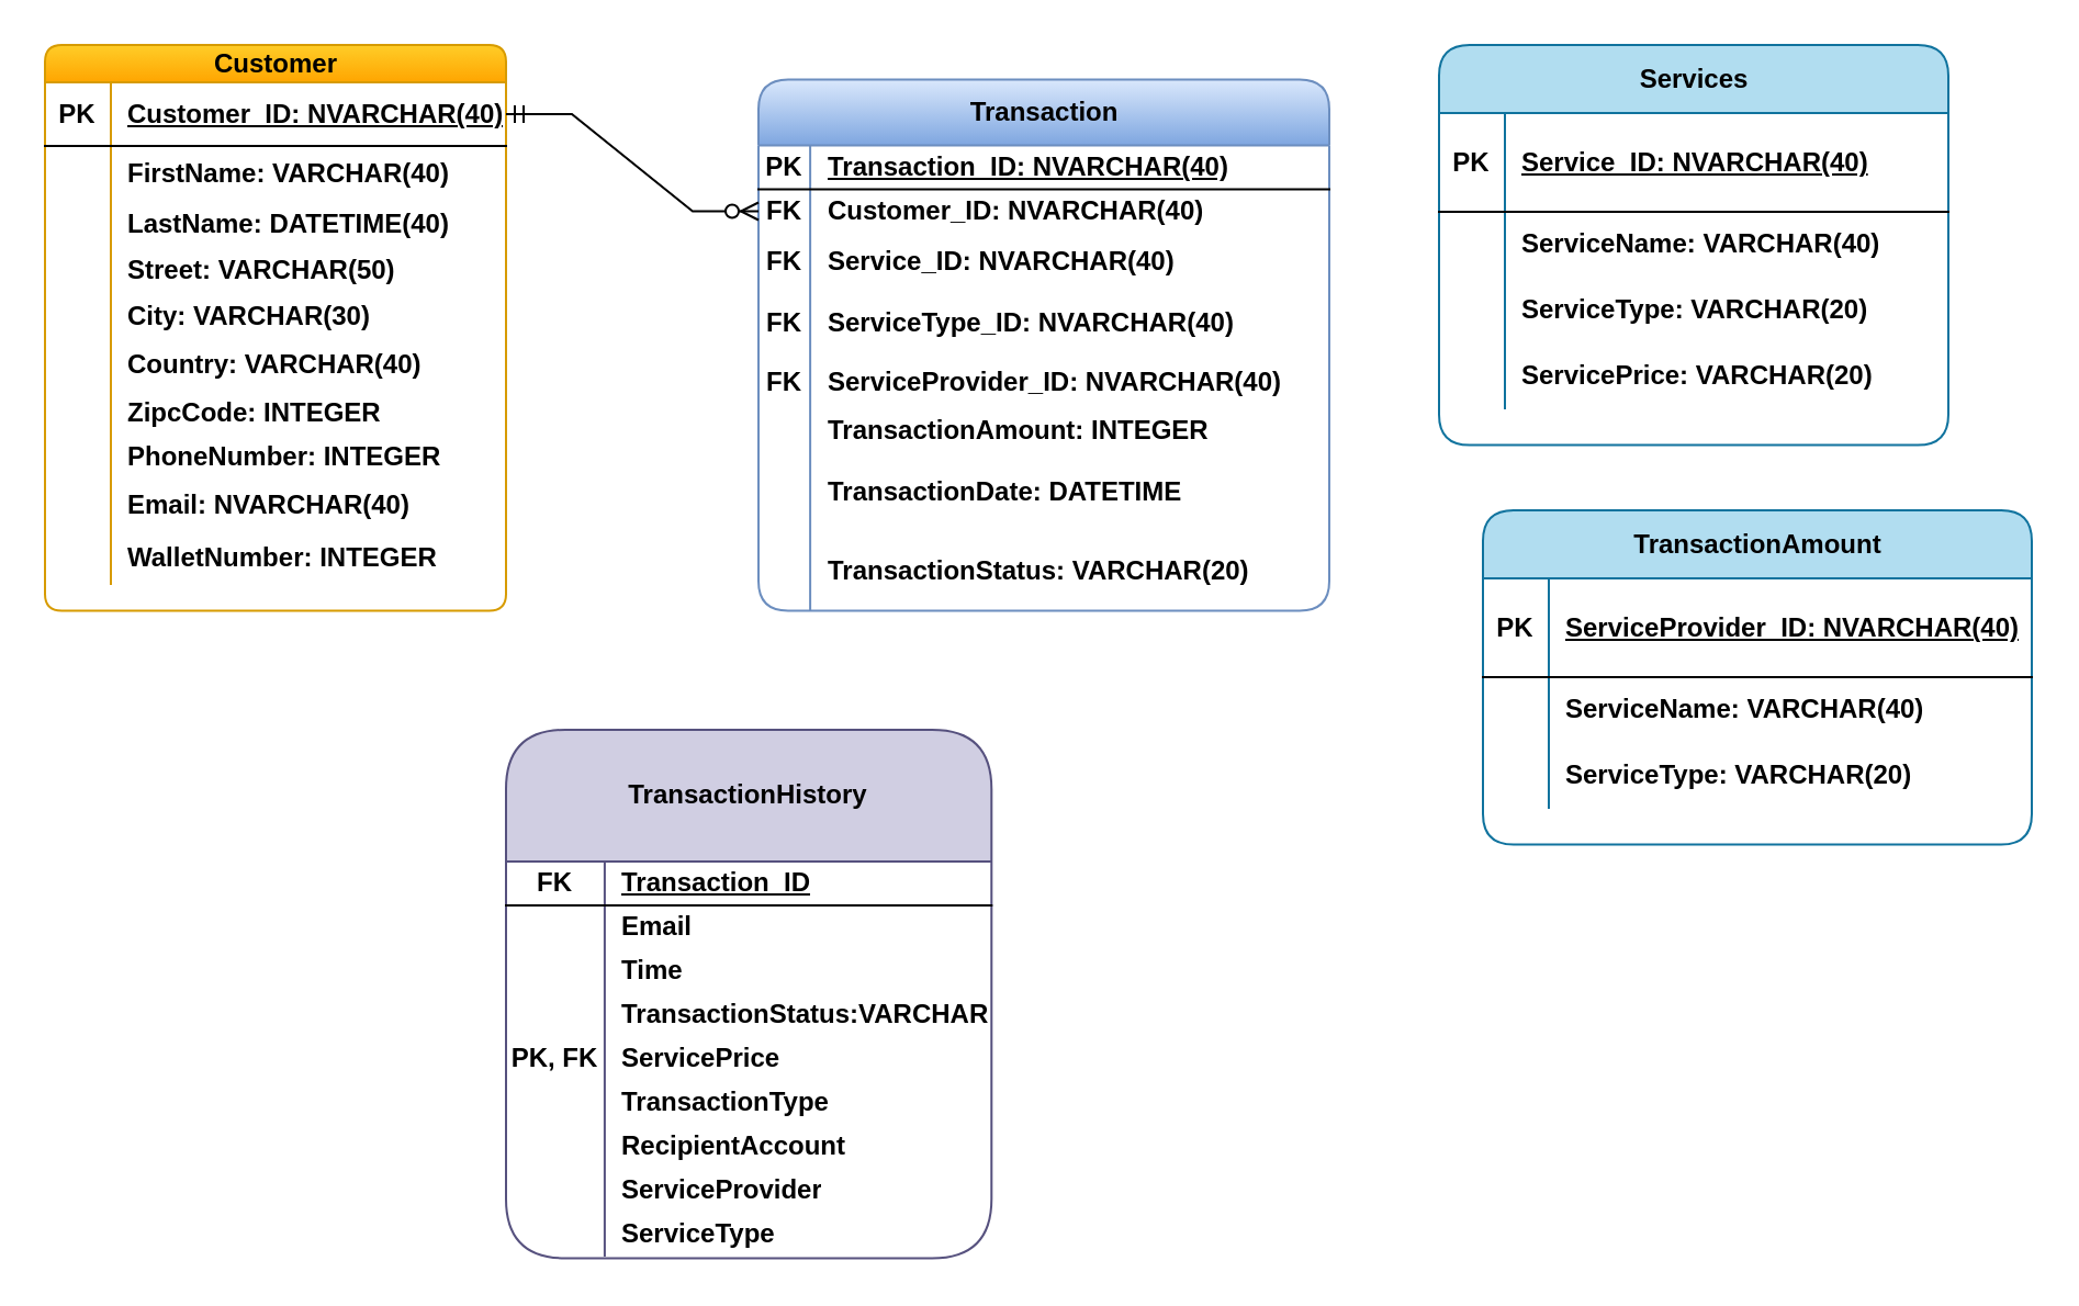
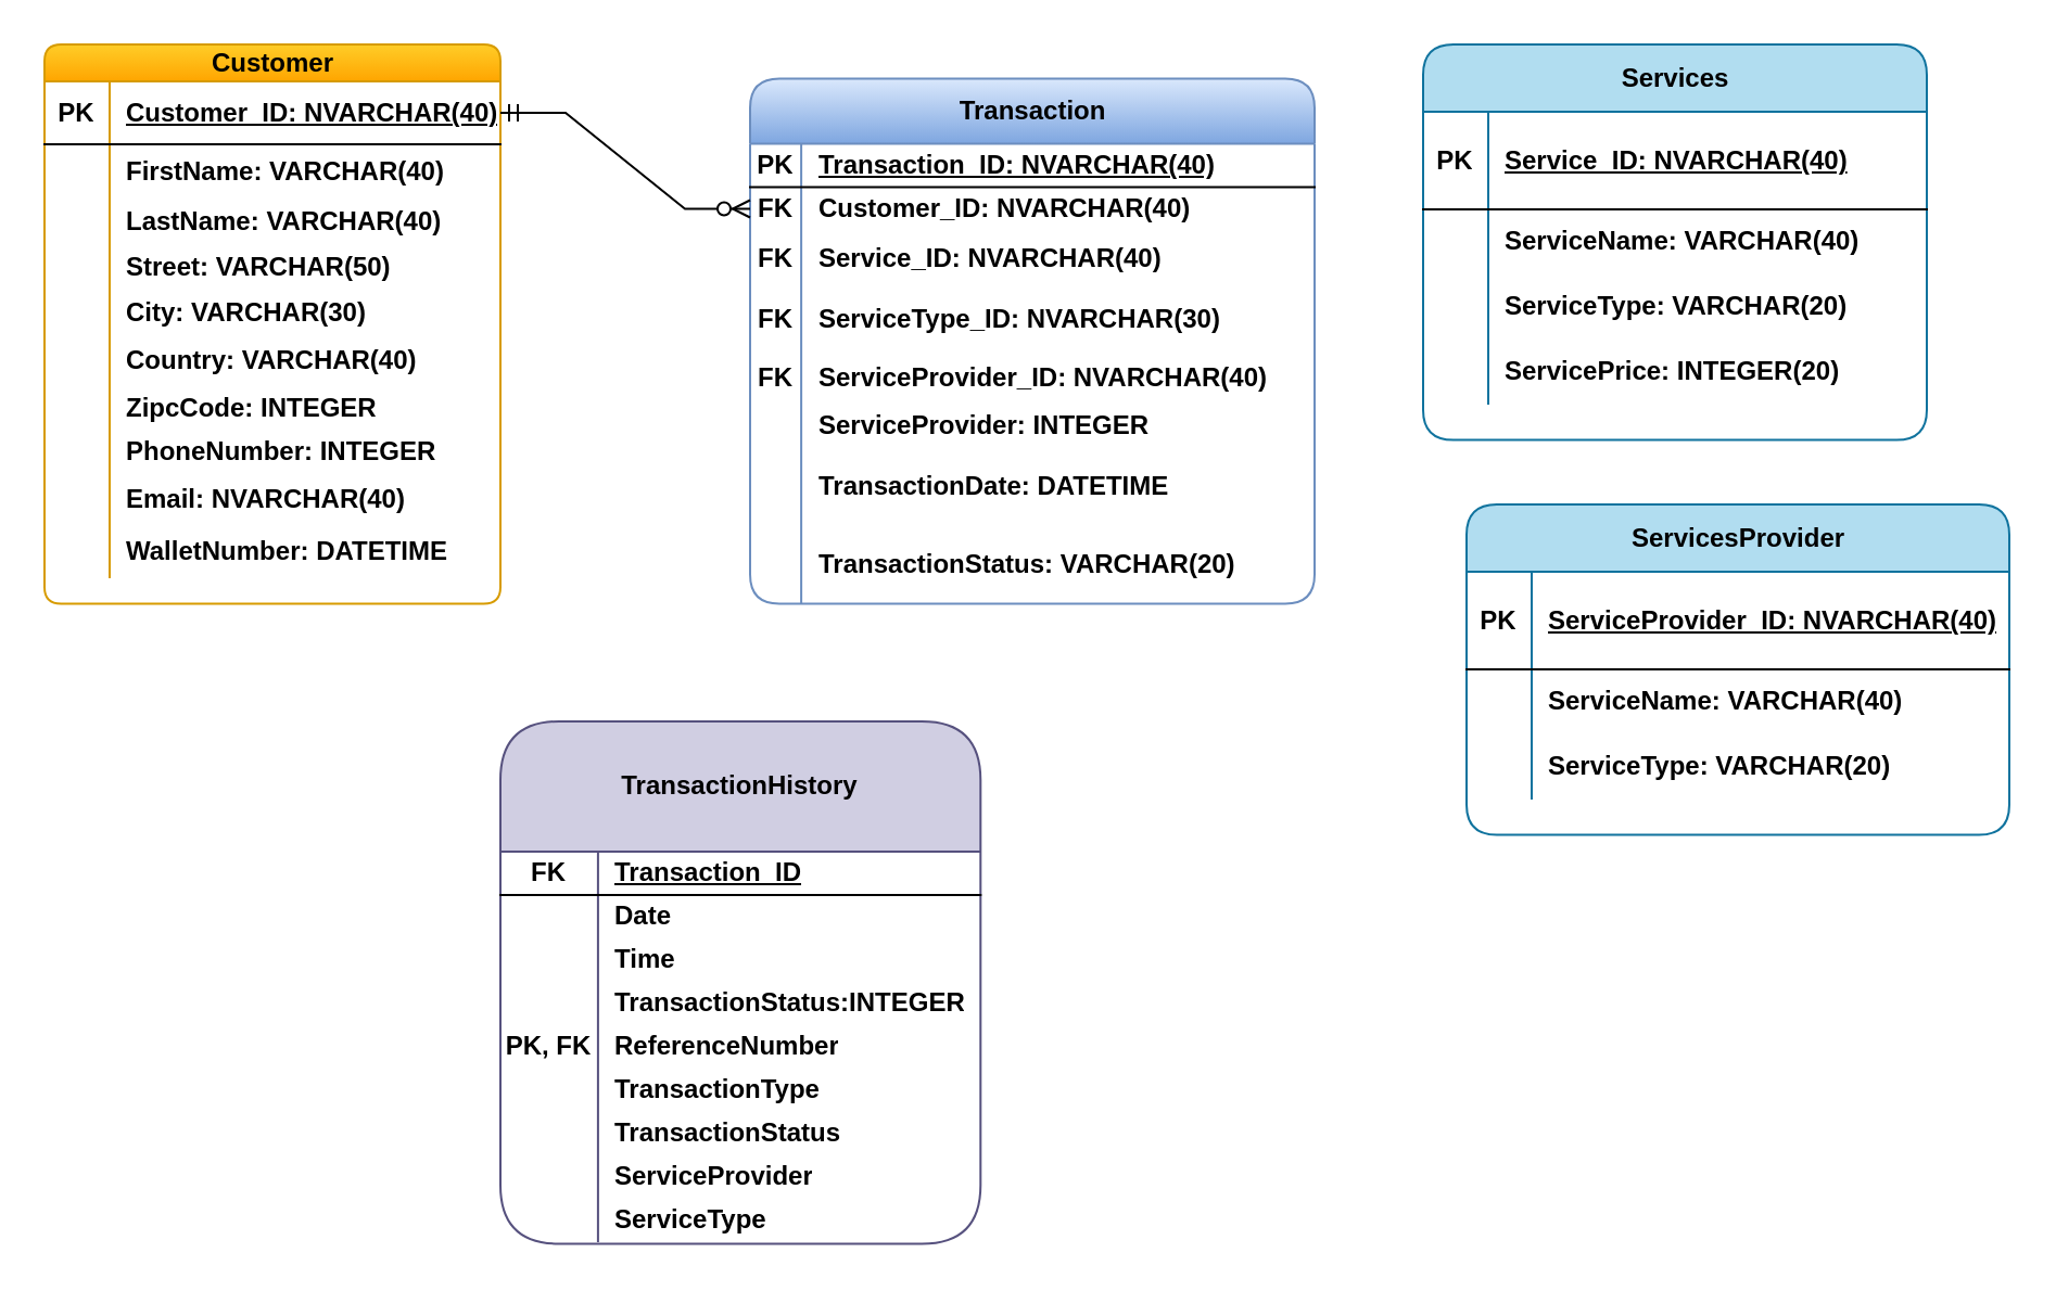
- <mxCell id="11" value="LastName: DATETIME(40)" style="shape=partialRectangle;connectable=0;fillColor=none;top=0;left=0;bottom=0;right=0;align=left;spacingLeft=6;overflow=hidden;whiteSpace=wrap;html=1;fontStyle=1" vertex="1" parent="9"><mxGeometry x="30" width="180" height="20" as="geometry"><mxRectangle width="180" height="20" as="alternateBounds" /></mxGeometry></mxCell>
+ <mxCell id="11" value="LastName: VARCHAR(40)" style="shape=partialRectangle;connectable=0;fillColor=none;top=0;left=0;bottom=0;right=0;align=left;spacingLeft=6;overflow=hidden;whiteSpace=wrap;html=1;fontStyle=1" vertex="1" parent="9"><mxGeometry x="30" width="180" height="20" as="geometry"><mxRectangle width="180" height="20" as="alternateBounds" /></mxGeometry></mxCell>
- <mxCell id="58" value="ServiceType_ID: NVARCHAR(40)" style="shape=partialRectangle;connectable=0;fillColor=none;top=0;left=0;bottom=0;right=0;align=left;spacingLeft=6;overflow=hidden;whiteSpace=wrap;html=1;fontStyle=1" vertex="1" parent="56"><mxGeometry x="23.55" width="236.45" height="30" as="geometry"><mxRectangle width="236.45" height="30" as="alternateBounds" /></mxGeometry></mxCell>
+ <mxCell id="58" value="ServiceType_ID: NVARCHAR(30)" style="shape=partialRectangle;connectable=0;fillColor=none;top=0;left=0;bottom=0;right=0;align=left;spacingLeft=6;overflow=hidden;whiteSpace=wrap;html=1;fontStyle=1" vertex="1" parent="56"><mxGeometry x="23.55" width="236.45" height="30" as="geometry"><mxRectangle width="236.45" height="30" as="alternateBounds" /></mxGeometry></mxCell>
- <mxCell id="45" value="ServicePrice: VARCHAR(20)" style="shape=partialRectangle;connectable=0;fillColor=none;top=0;left=0;bottom=0;right=0;align=left;spacingLeft=6;overflow=hidden;whiteSpace=wrap;html=1;fontStyle=1" vertex="1" parent="43"><mxGeometry x="30" width="202" height="30" as="geometry"><mxRectangle width="202" height="30" as="alternateBounds" /></mxGeometry></mxCell>
+ <mxCell id="45" value="ServicePrice: INTEGER(20)" style="shape=partialRectangle;connectable=0;fillColor=none;top=0;left=0;bottom=0;right=0;align=left;spacingLeft=6;overflow=hidden;whiteSpace=wrap;html=1;fontStyle=1" vertex="1" parent="43"><mxGeometry x="30" width="202" height="30" as="geometry"><mxRectangle width="202" height="30" as="alternateBounds" /></mxGeometry></mxCell>
- <mxCell id="64" value="TransactionAmount: INTEGER" style="shape=partialRectangle;connectable=0;fillColor=none;top=0;left=0;bottom=0;right=0;align=left;spacingLeft=6;overflow=hidden;whiteSpace=wrap;html=1;fontStyle=1" vertex="1" parent="62"><mxGeometry x="23.55" width="236.45" height="20" as="geometry"><mxRectangle width="236.45" height="20" as="alternateBounds" /></mxGeometry></mxCell>
+ <mxCell id="64" value="ServiceProvider: INTEGER" style="shape=partialRectangle;connectable=0;fillColor=none;top=0;left=0;bottom=0;right=0;align=left;spacingLeft=6;overflow=hidden;whiteSpace=wrap;html=1;fontStyle=1" vertex="1" parent="62"><mxGeometry x="23.55" width="236.45" height="20" as="geometry"><mxRectangle width="236.45" height="20" as="alternateBounds" /></mxGeometry></mxCell>
- <mxCell id="100" value="TransactionAmount" style="shape=table;startSize=31;container=1;collapsible=1;childLayout=tableLayout;fixedRows=1;rowLines=0;fontStyle=1;align=center;resizeLast=1;html=1;fillColor=#b1ddf0;strokeColor=#10739e;rounded=1;" vertex="1" parent="1"><mxGeometry x="675" y="232" width="250" height="152.3" as="geometry" /></mxCell>
+ <mxCell id="100" value="ServicesProvider" style="shape=table;startSize=31;container=1;collapsible=1;childLayout=tableLayout;fixedRows=1;rowLines=0;fontStyle=1;align=center;resizeLast=1;html=1;fillColor=#b1ddf0;strokeColor=#10739e;rounded=1;" vertex="1" parent="1"><mxGeometry x="675" y="232" width="250" height="152.3" as="geometry" /></mxCell>
- <mxCell id="32" value="WalletNumber: INTEGER" style="shape=partialRectangle;connectable=0;fillColor=none;top=0;left=0;bottom=0;right=0;align=left;spacingLeft=6;overflow=hidden;whiteSpace=wrap;html=1;fontStyle=1" vertex="1" parent="30"><mxGeometry x="30" width="180" height="25" as="geometry"><mxRectangle width="180" height="25" as="alternateBounds" /></mxGeometry></mxCell>
+ <mxCell id="32" value="WalletNumber: DATETIME" style="shape=partialRectangle;connectable=0;fillColor=none;top=0;left=0;bottom=0;right=0;align=left;spacingLeft=6;overflow=hidden;whiteSpace=wrap;html=1;fontStyle=1" vertex="1" parent="30"><mxGeometry x="30" width="180" height="25" as="geometry"><mxRectangle width="180" height="25" as="alternateBounds" /></mxGeometry></mxCell>
- <mxCell id="78" value="Email" style="shape=partialRectangle;connectable=0;fillColor=none;top=0;left=0;bottom=0;right=0;align=left;spacingLeft=6;overflow=hidden;html=1;whiteSpace=wrap;fontStyle=1" vertex="1" parent="76"><mxGeometry x="44.95" width="176.2" height="20" as="geometry"><mxRectangle width="176.2" height="20" as="alternateBounds" /></mxGeometry></mxCell>
+ <mxCell id="78" value="Date" style="shape=partialRectangle;connectable=0;fillColor=none;top=0;left=0;bottom=0;right=0;align=left;spacingLeft=6;overflow=hidden;html=1;whiteSpace=wrap;fontStyle=1" vertex="1" parent="76"><mxGeometry x="44.95" width="176.2" height="20" as="geometry"><mxRectangle width="176.2" height="20" as="alternateBounds" /></mxGeometry></mxCell>
- <mxCell id="84" value="TransactionStatus:VARCHAR" style="shape=partialRectangle;connectable=0;fillColor=none;top=0;left=0;bottom=0;right=0;align=left;spacingLeft=6;overflow=hidden;html=1;whiteSpace=wrap;fontStyle=1" vertex="1" parent="82"><mxGeometry x="44.95" width="176.2" height="20" as="geometry"><mxRectangle width="176.2" height="20" as="alternateBounds" /></mxGeometry></mxCell>
+ <mxCell id="84" value="TransactionStatus:INTEGER" style="shape=partialRectangle;connectable=0;fillColor=none;top=0;left=0;bottom=0;right=0;align=left;spacingLeft=6;overflow=hidden;html=1;whiteSpace=wrap;fontStyle=1" vertex="1" parent="82"><mxGeometry x="44.95" width="176.2" height="20" as="geometry"><mxRectangle width="176.2" height="20" as="alternateBounds" /></mxGeometry></mxCell>
- <mxCell id="87" value="ServicePrice" style="shape=partialRectangle;connectable=0;fillColor=none;top=0;left=0;bottom=0;right=0;align=left;spacingLeft=6;overflow=hidden;html=1;whiteSpace=wrap;fontStyle=1" vertex="1" parent="85"><mxGeometry x="44.95" width="176.2" height="20" as="geometry"><mxRectangle width="176.2" height="20" as="alternateBounds" /></mxGeometry></mxCell>
+ <mxCell id="87" value="ReferenceNumber" style="shape=partialRectangle;connectable=0;fillColor=none;top=0;left=0;bottom=0;right=0;align=left;spacingLeft=6;overflow=hidden;html=1;whiteSpace=wrap;fontStyle=1" vertex="1" parent="85"><mxGeometry x="44.95" width="176.2" height="20" as="geometry"><mxRectangle width="176.2" height="20" as="alternateBounds" /></mxGeometry></mxCell>
- <mxCell id="93" value="RecipientAccount" style="shape=partialRectangle;connectable=0;fillColor=none;top=0;left=0;bottom=0;right=0;align=left;spacingLeft=6;overflow=hidden;html=1;whiteSpace=wrap;fontStyle=1" vertex="1" parent="91"><mxGeometry x="44.95" width="176.2" height="20" as="geometry"><mxRectangle width="176.2" height="20" as="alternateBounds" /></mxGeometry></mxCell>
+ <mxCell id="93" value="TransactionStatus" style="shape=partialRectangle;connectable=0;fillColor=none;top=0;left=0;bottom=0;right=0;align=left;spacingLeft=6;overflow=hidden;html=1;whiteSpace=wrap;fontStyle=1" vertex="1" parent="91"><mxGeometry x="44.95" width="176.2" height="20" as="geometry"><mxRectangle width="176.2" height="20" as="alternateBounds" /></mxGeometry></mxCell>
